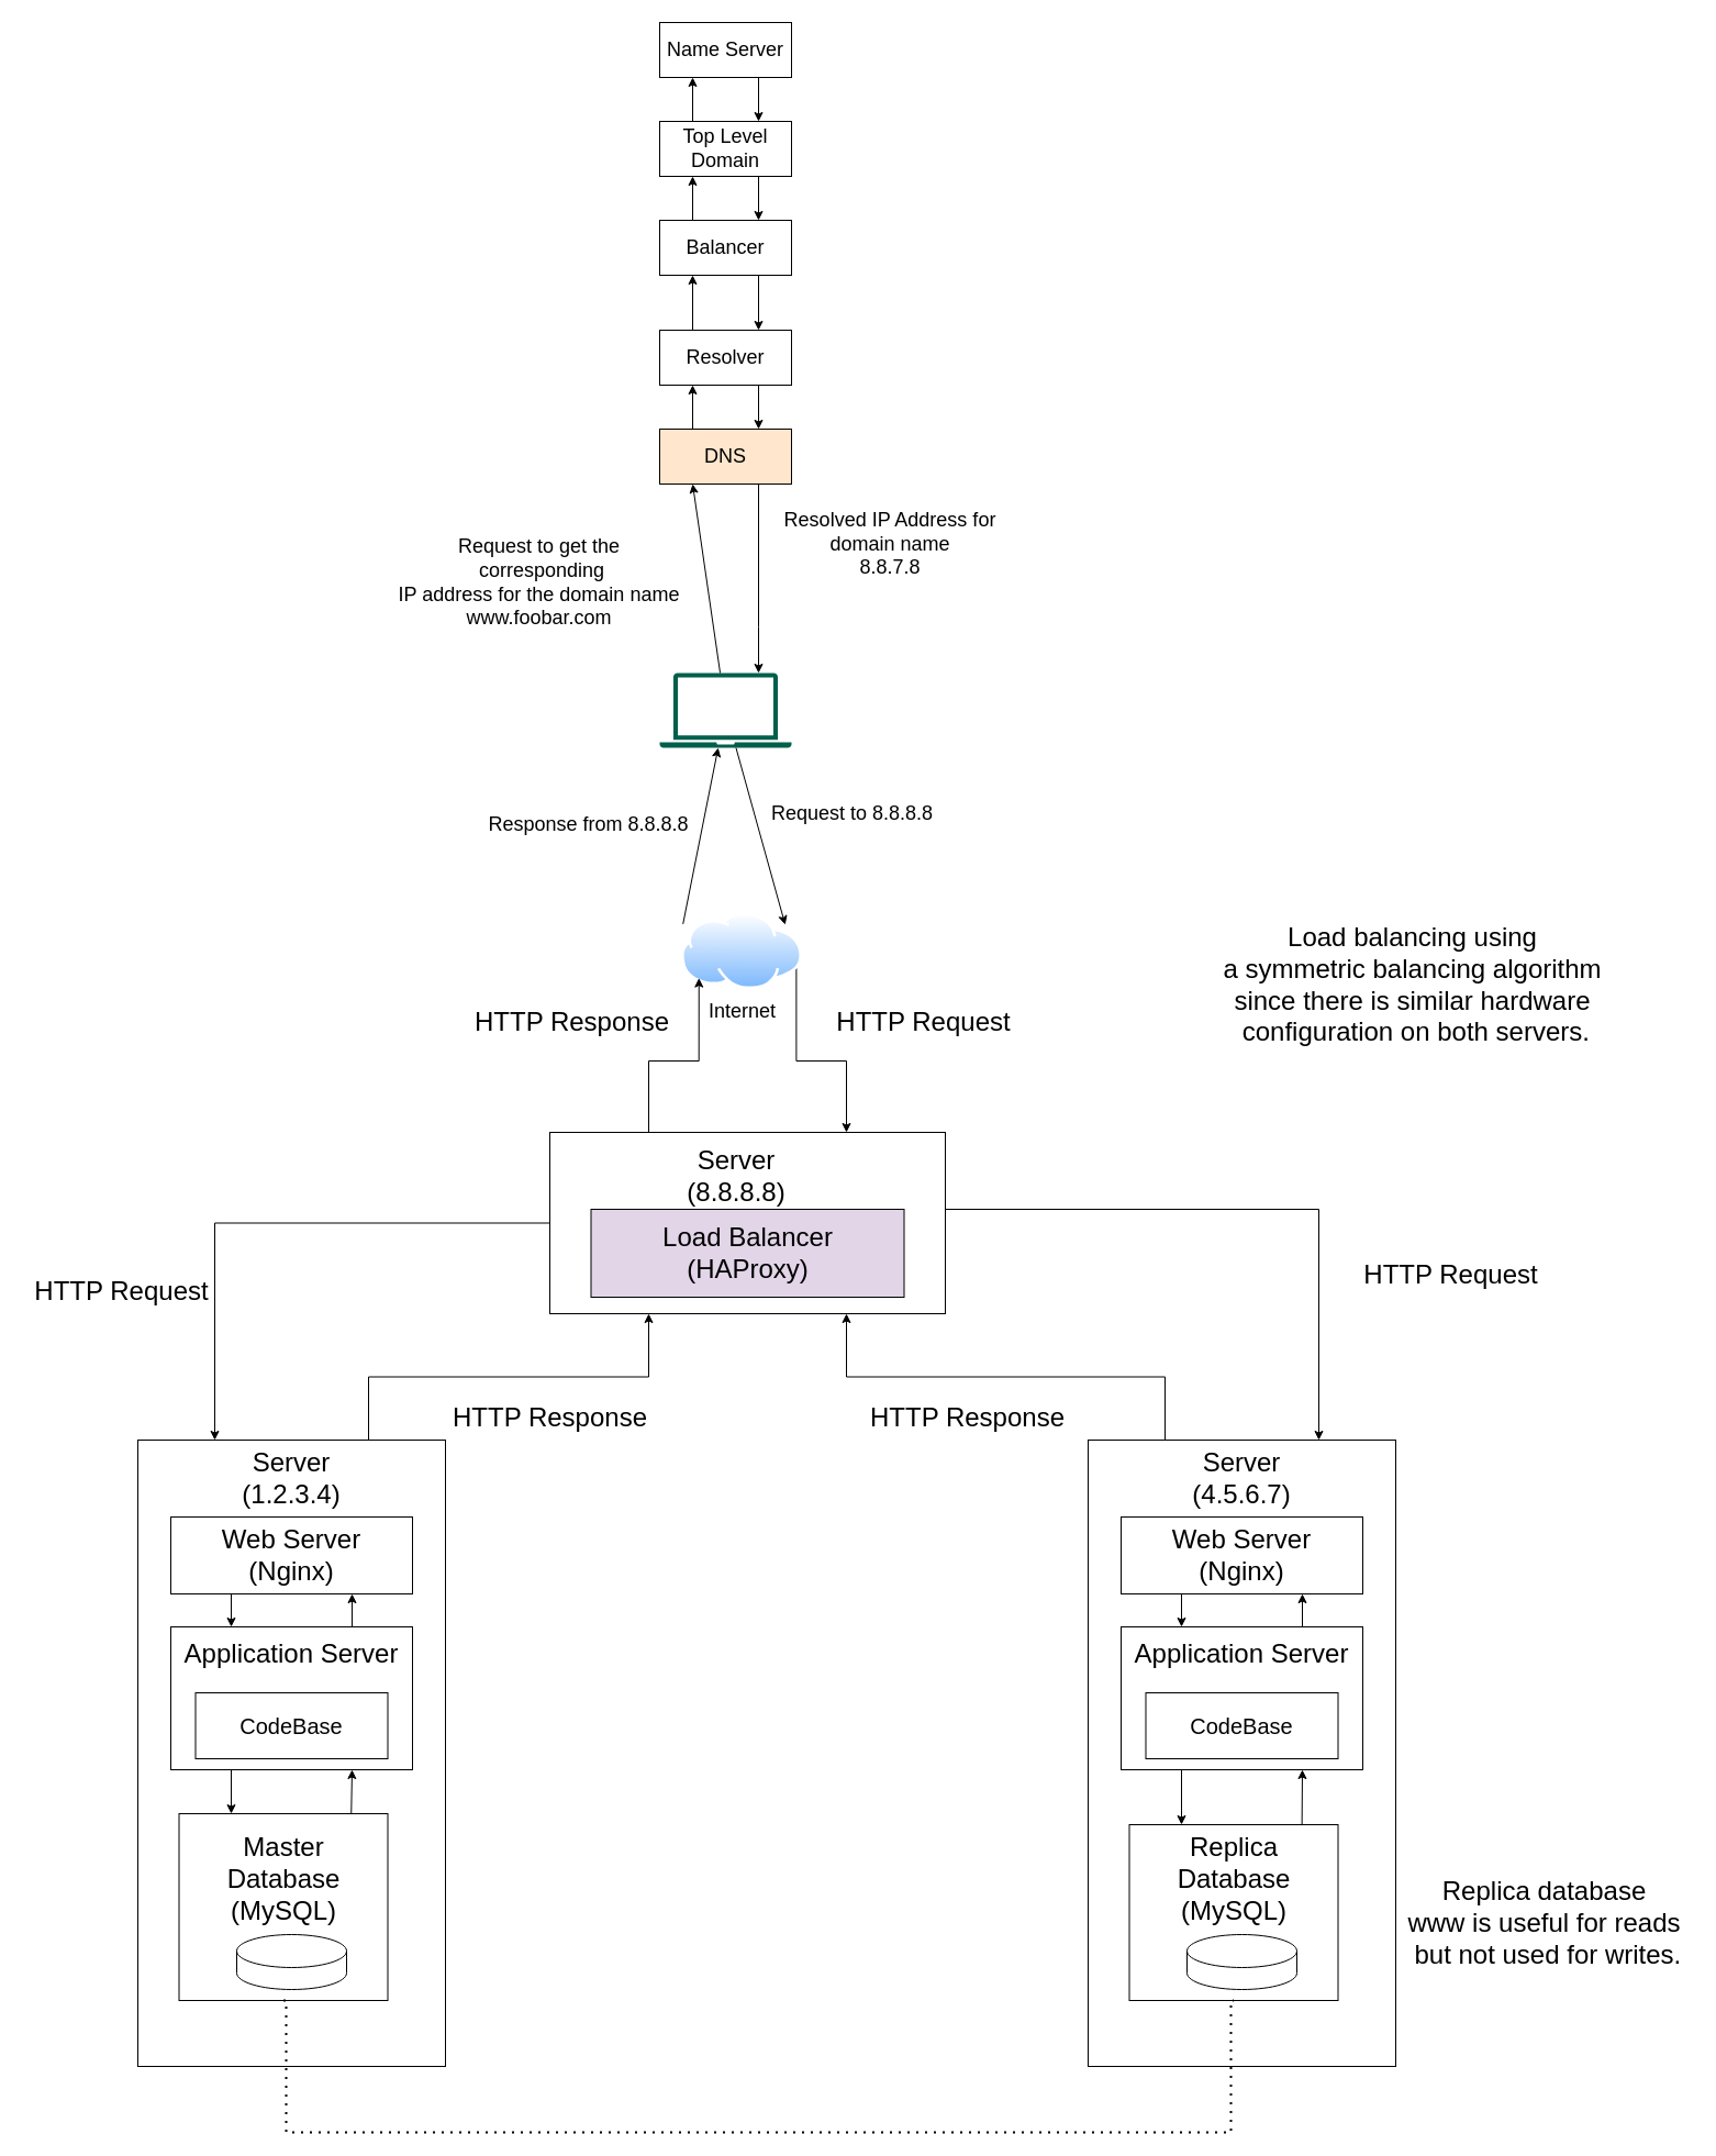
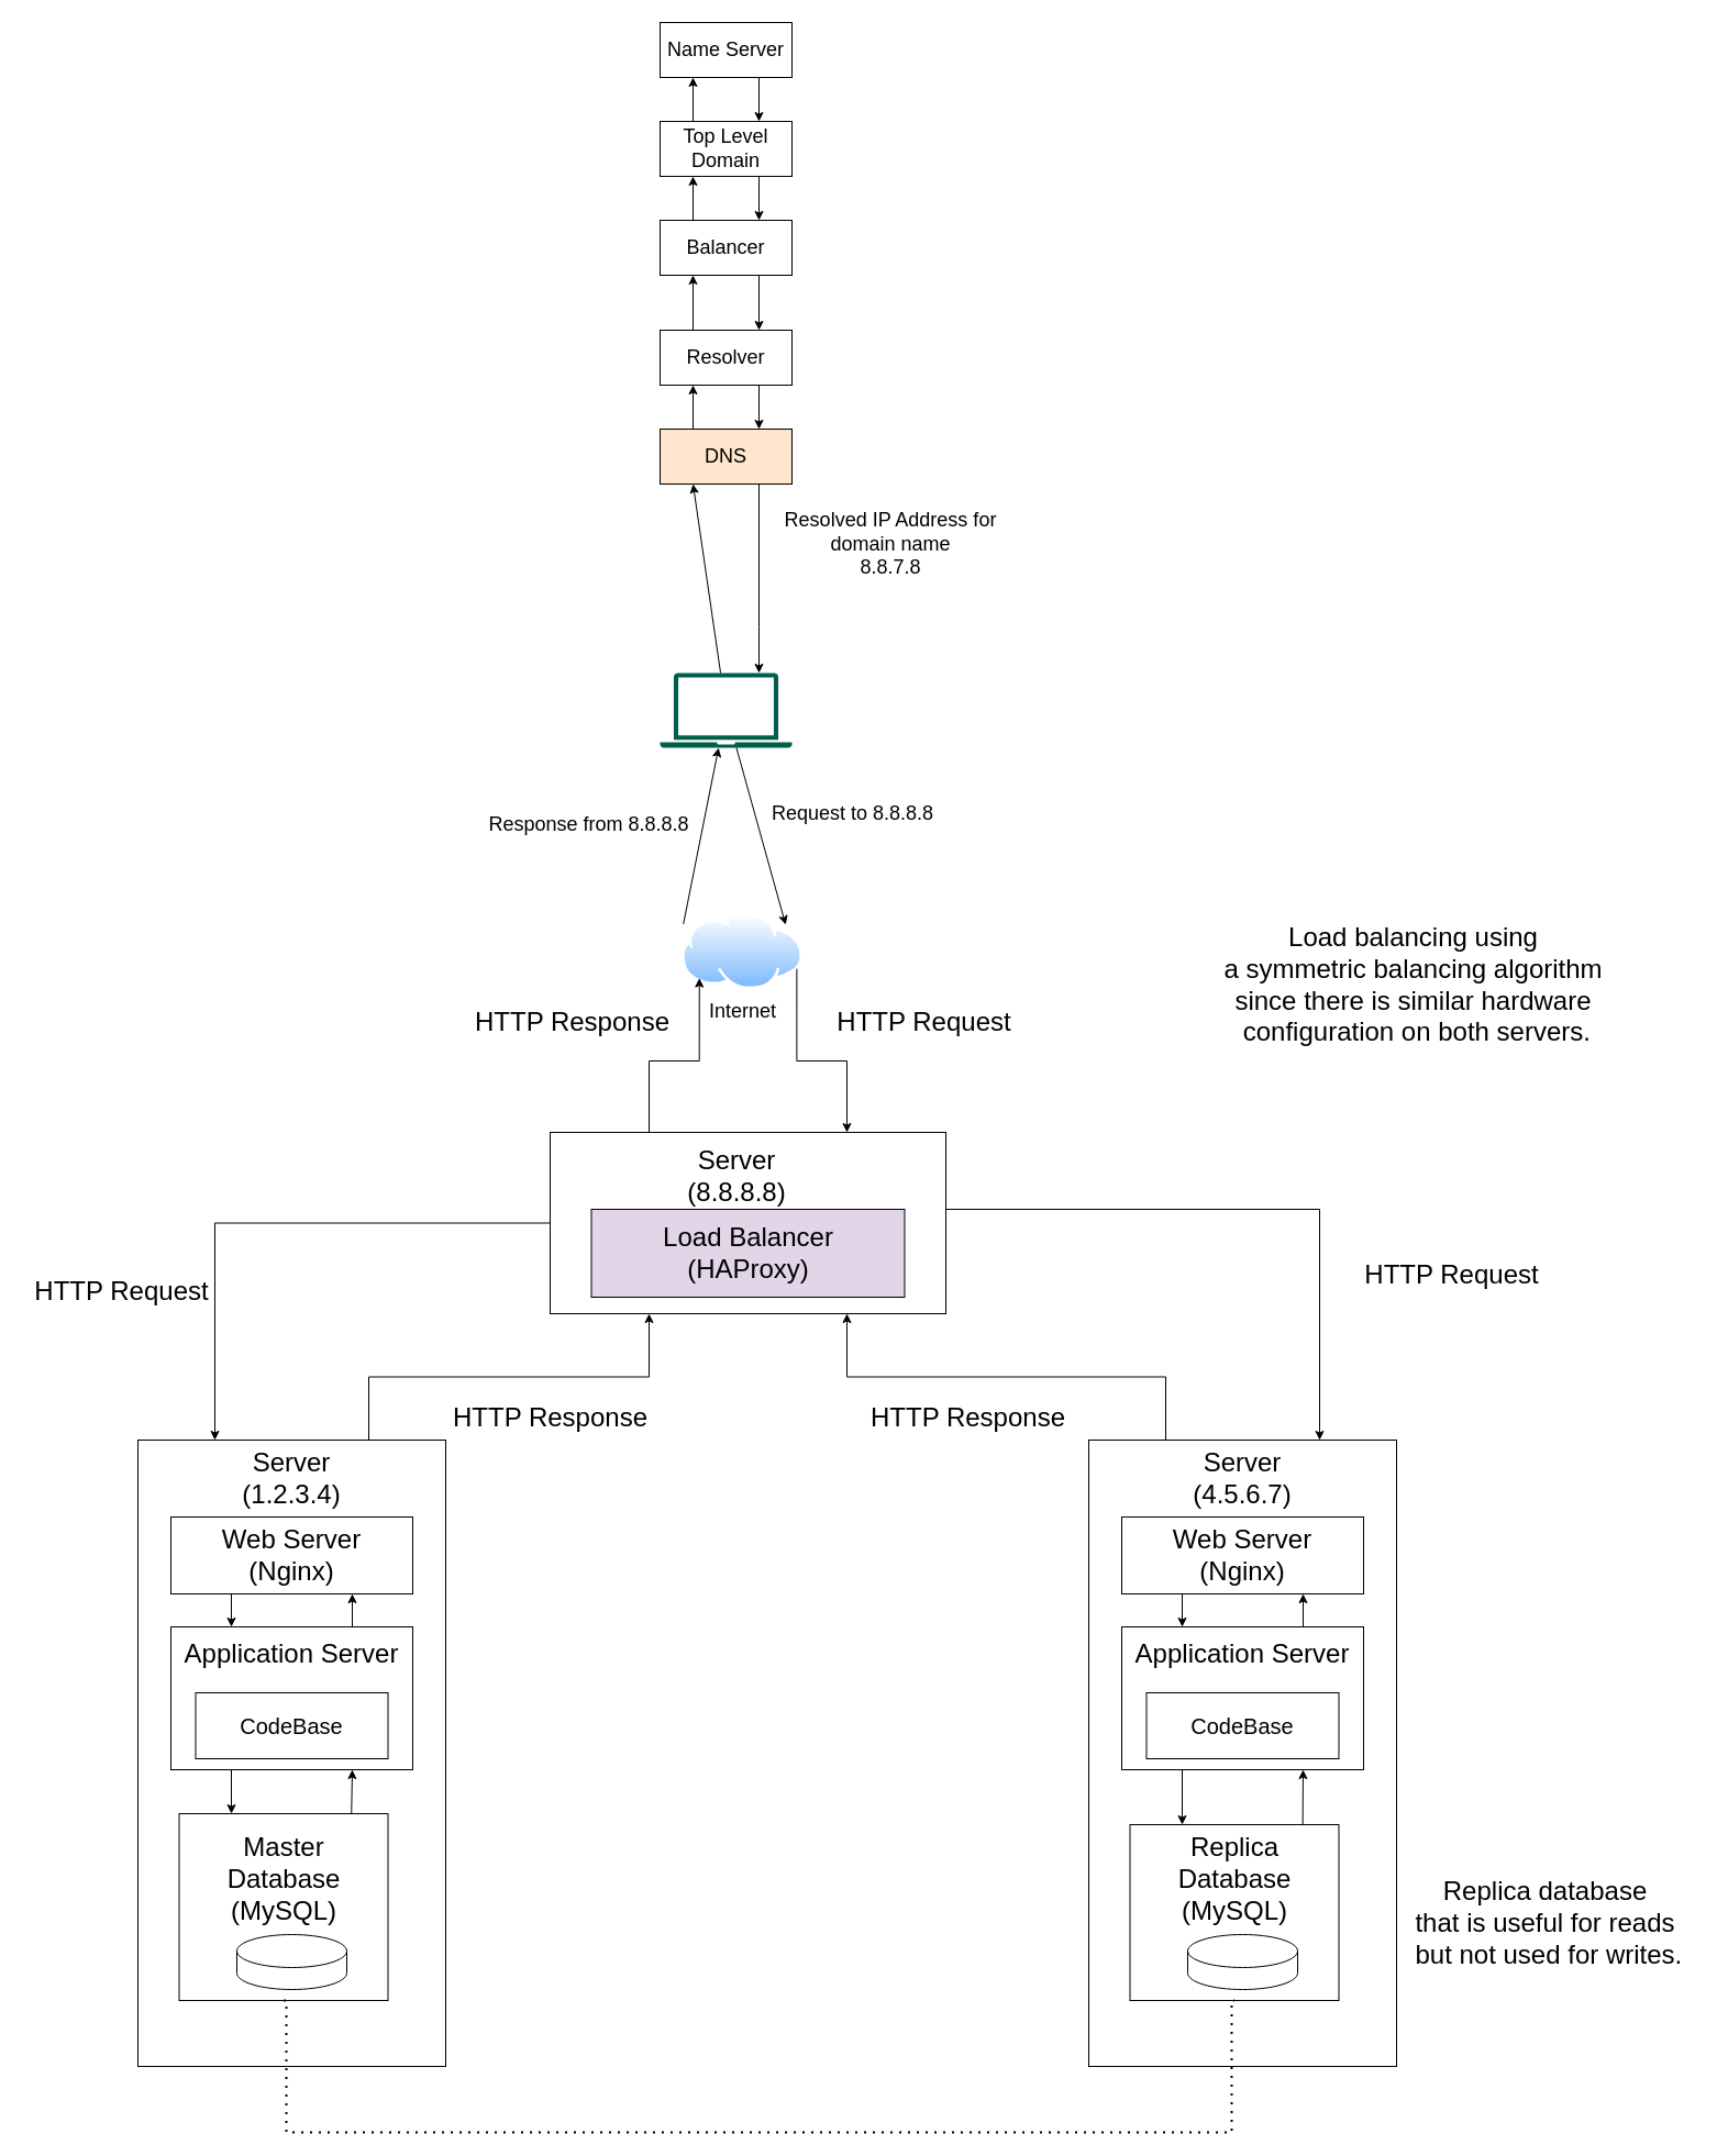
- <mxCell id="38" value="Request to get the&lt;br&gt;&amp;nbsp;corresponding &lt;br&gt;IP address for the domain name&lt;br&gt;www.foobar.com" style="text;html=1;align=center;verticalAlign=middle;resizable=0;points=[];autosize=1;strokeColor=none;fillColor=none;fontSize=18;" vertex="1" parent="1"><mxGeometry x="350" y="480" width="280" height="100" as="geometry" /></mxCell>
- <mxCell id="72" value="Replica database&lt;br&gt;www is useful for reads&lt;br&gt;&amp;nbsp;but not used for writes." style="text;html=1;align=center;verticalAlign=middle;resizable=0;points=[];autosize=1;strokeColor=none;fillColor=none;fontSize=24;" vertex="1" parent="1"><mxGeometry x="1270" y="1700" width="270" height="100" as="geometry" /></mxCell>
+ <mxCell id="72" value="Replica database&lt;br&gt;that is useful for reads&lt;br&gt;&amp;nbsp;but not used for writes." style="text;html=1;align=center;verticalAlign=middle;resizable=0;points=[];autosize=1;strokeColor=none;fillColor=none;fontSize=24;" vertex="1" parent="1"><mxGeometry x="1270" y="1700" width="270" height="100" as="geometry" /></mxCell>
